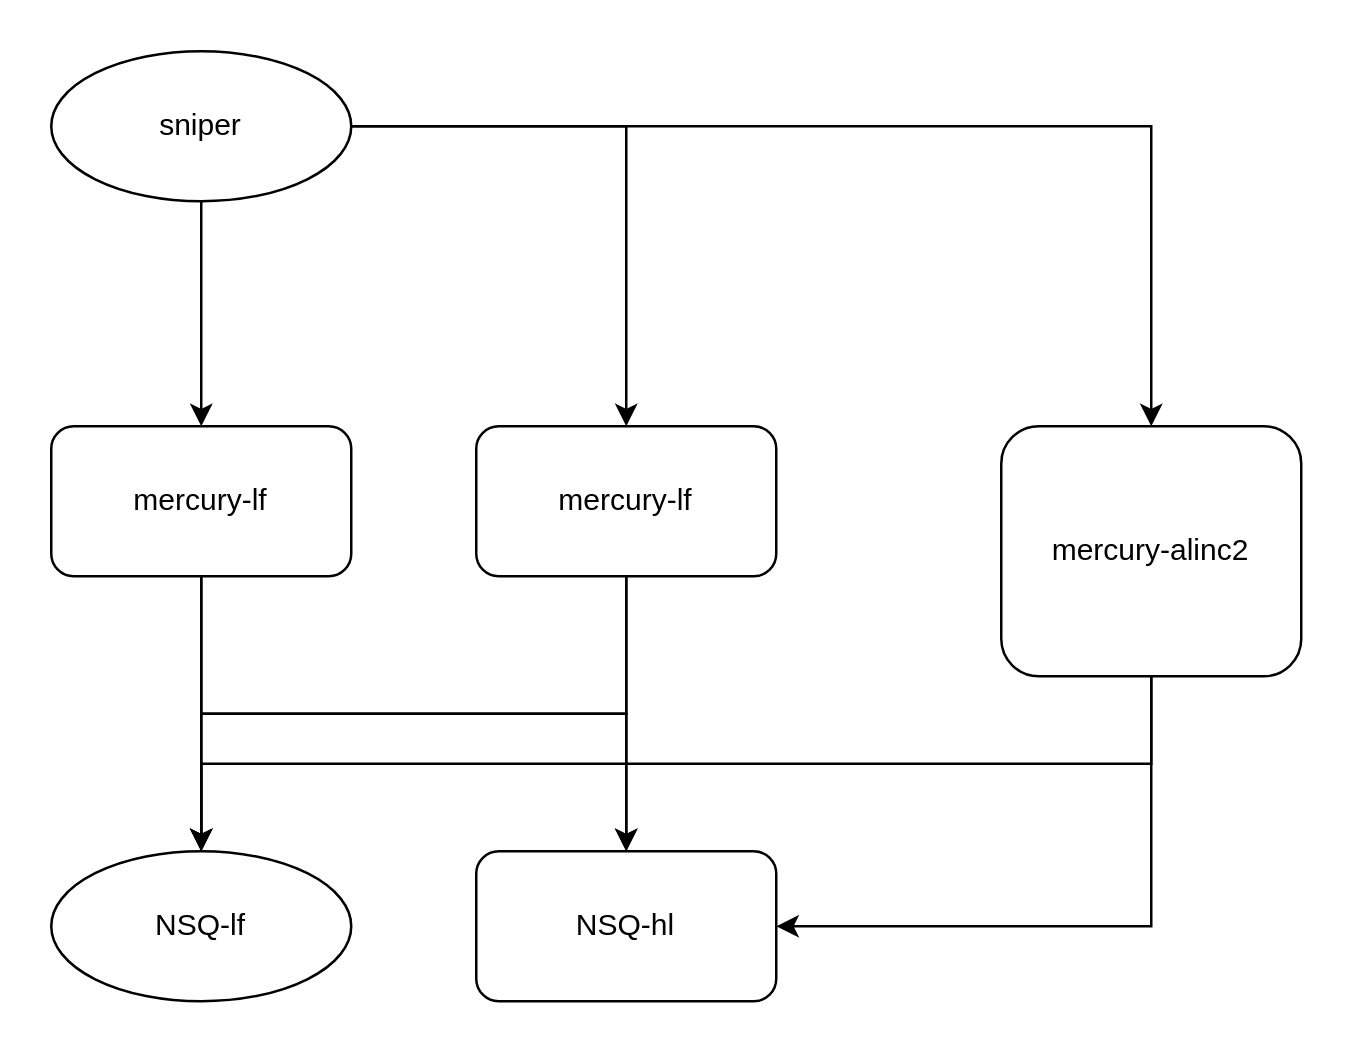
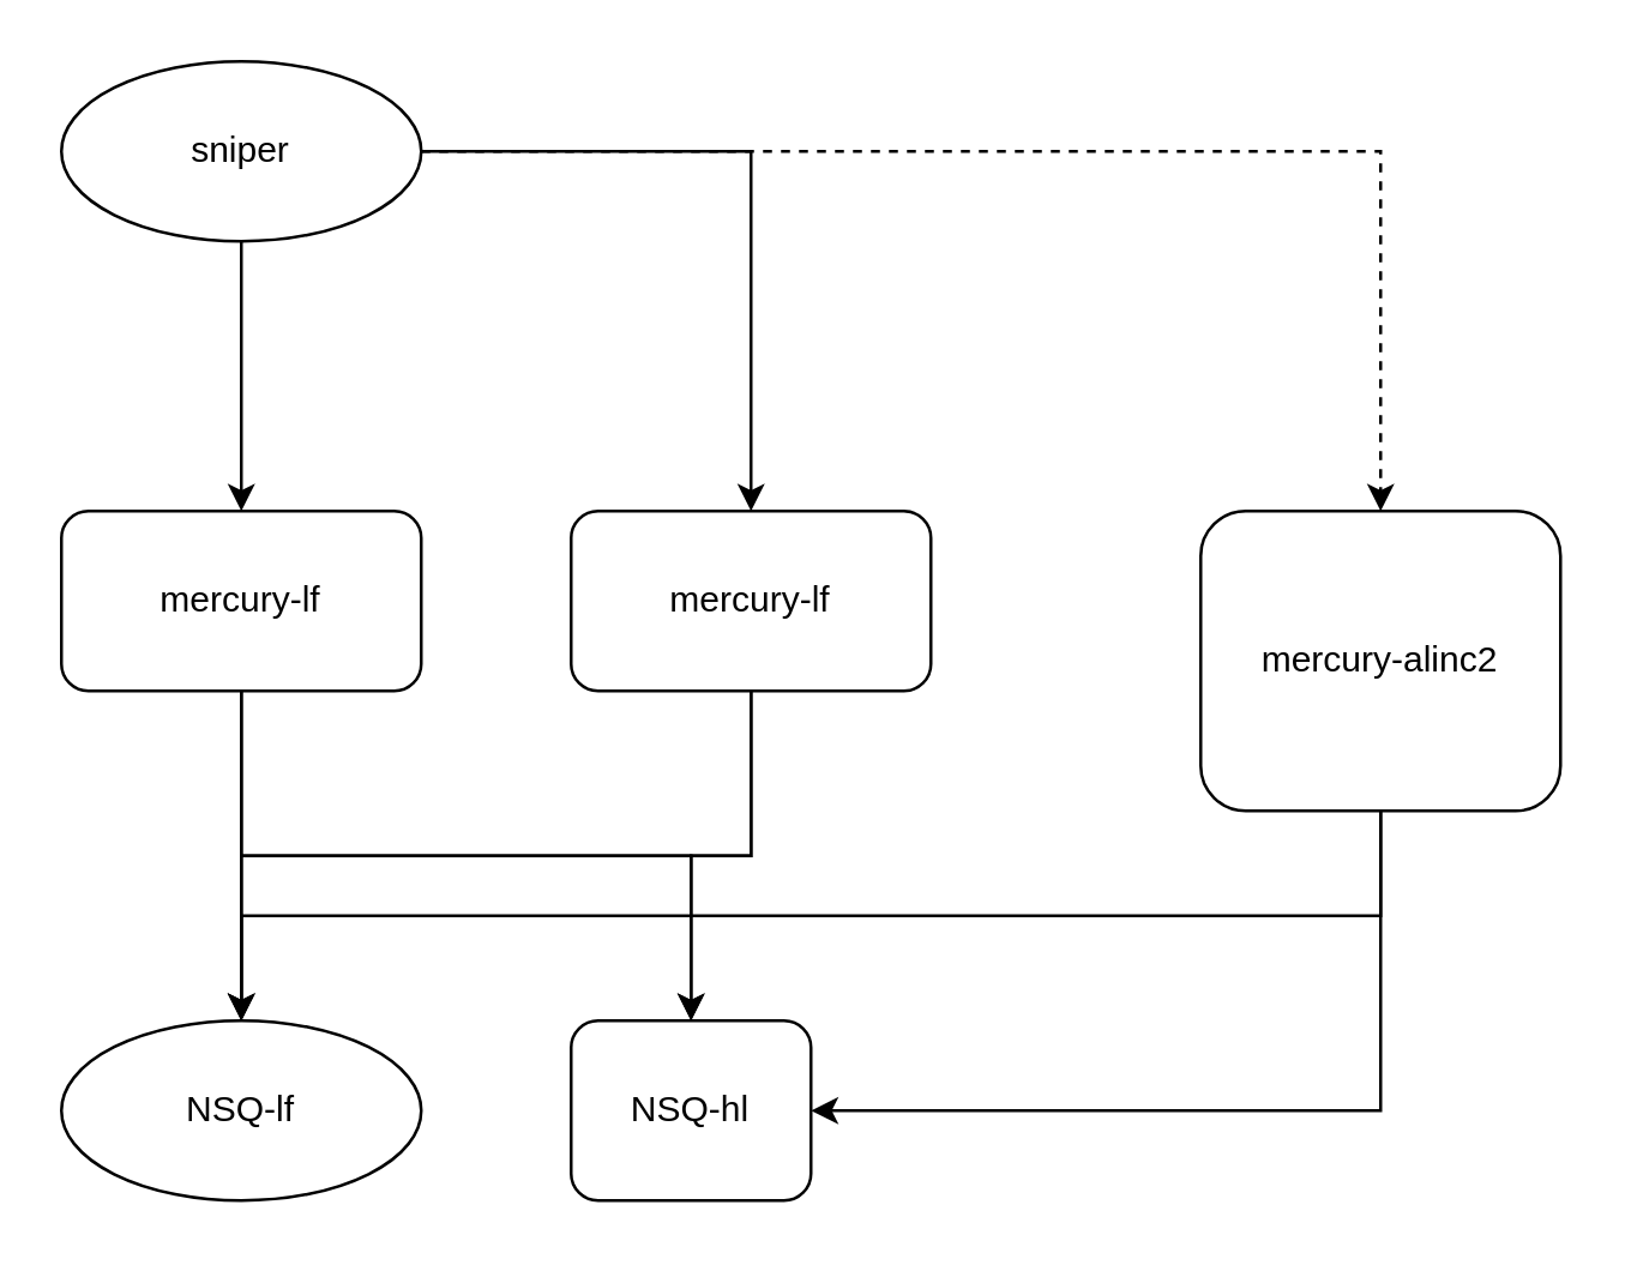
- <mxCell id="4" style="edgeStyle=orthogonalEdgeStyle;rounded=0;orthogonalLoop=1;jettySize=auto;html=1;exitX=1;exitY=0.5;exitDx=0;exitDy=0;entryX=0.5;entryY=0;entryDx=0;entryDy=0;" edge="1" parent="1" source="5" target="14"><mxGeometry relative="1" as="geometry" /></mxCell>
+ <mxCell id="4" style="edgeStyle=orthogonalEdgeStyle;rounded=0;orthogonalLoop=1;jettySize=auto;html=1;exitX=1;exitY=0.5;exitDx=0;exitDy=0;entryX=0.5;entryY=0;entryDx=0;entryDy=0;dashed=1;" edge="1" parent="1" source="5" target="14"><mxGeometry relative="1" as="geometry" /></mxCell>
- <mxCell id="16" value="NSQ-hl" style="rounded=1;whiteSpace=wrap;html=1;" vertex="1" parent="1"><mxGeometry x="190" y="340" width="120" height="60" as="geometry" /></mxCell>
+ <mxCell id="16" value="NSQ-hl" style="rounded=1;whiteSpace=wrap;html=1;" vertex="1" parent="1"><mxGeometry x="190" y="340" width="80" height="60" as="geometry" /></mxCell>
